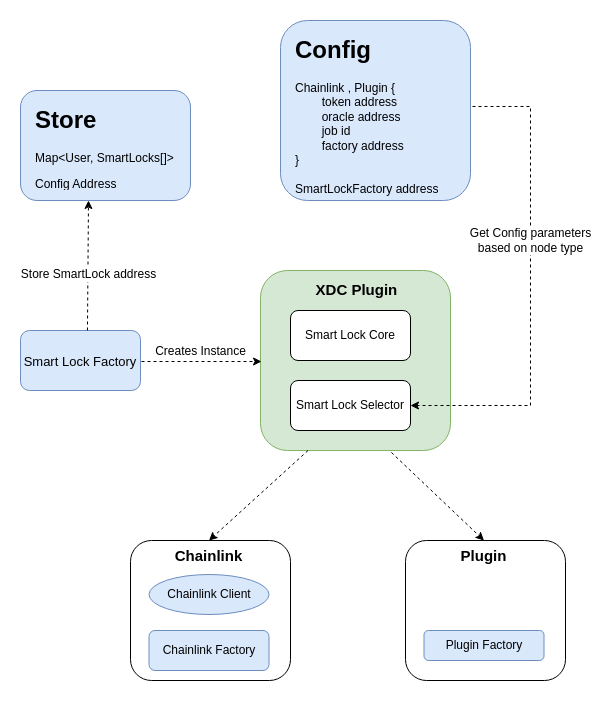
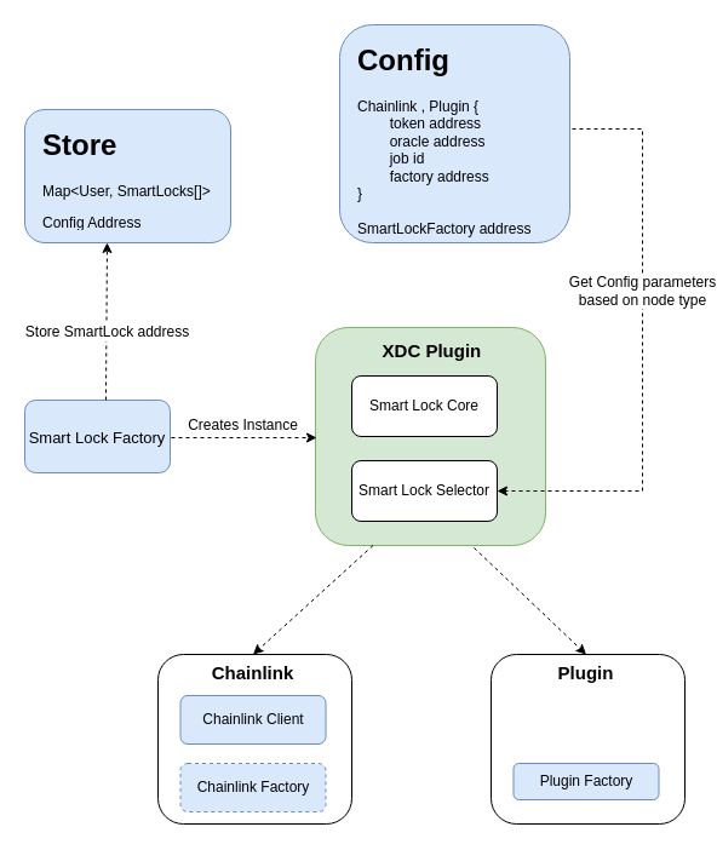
- <mxCell id="13" value="Chainlink Client" style="ellipse;whiteSpace=wrap;html=1;fontSize=12;fillColor=#dae8fc;strokeColor=#6c8ebf;" vertex="1" parent="1"><mxGeometry x="148.5" y="574" width="120" height="40" as="geometry" /></mxCell>
+ <mxCell id="13" value="Chainlink Client" style="rounded=1;whiteSpace=wrap;html=1;fontSize=12;fillColor=#dae8fc;strokeColor=#6c8ebf;" vertex="1" parent="1"><mxGeometry x="148.5" y="574" width="120" height="40" as="geometry" /></mxCell>
- <mxCell id="14" value="Chainlink Factory" style="rounded=1;whiteSpace=wrap;html=1;fontSize=12;fillColor=#dae8fc;strokeColor=#6c8ebf;" vertex="1" parent="1"><mxGeometry x="148.5" y="630" width="120" height="40" as="geometry" /></mxCell>
+ <mxCell id="14" value="Chainlink Factory" style="rounded=1;whiteSpace=wrap;html=1;fontSize=12;fillColor=#dae8fc;strokeColor=#6c8ebf;dashed=1;" vertex="1" parent="1"><mxGeometry x="148.5" y="630" width="120" height="40" as="geometry" /></mxCell>
